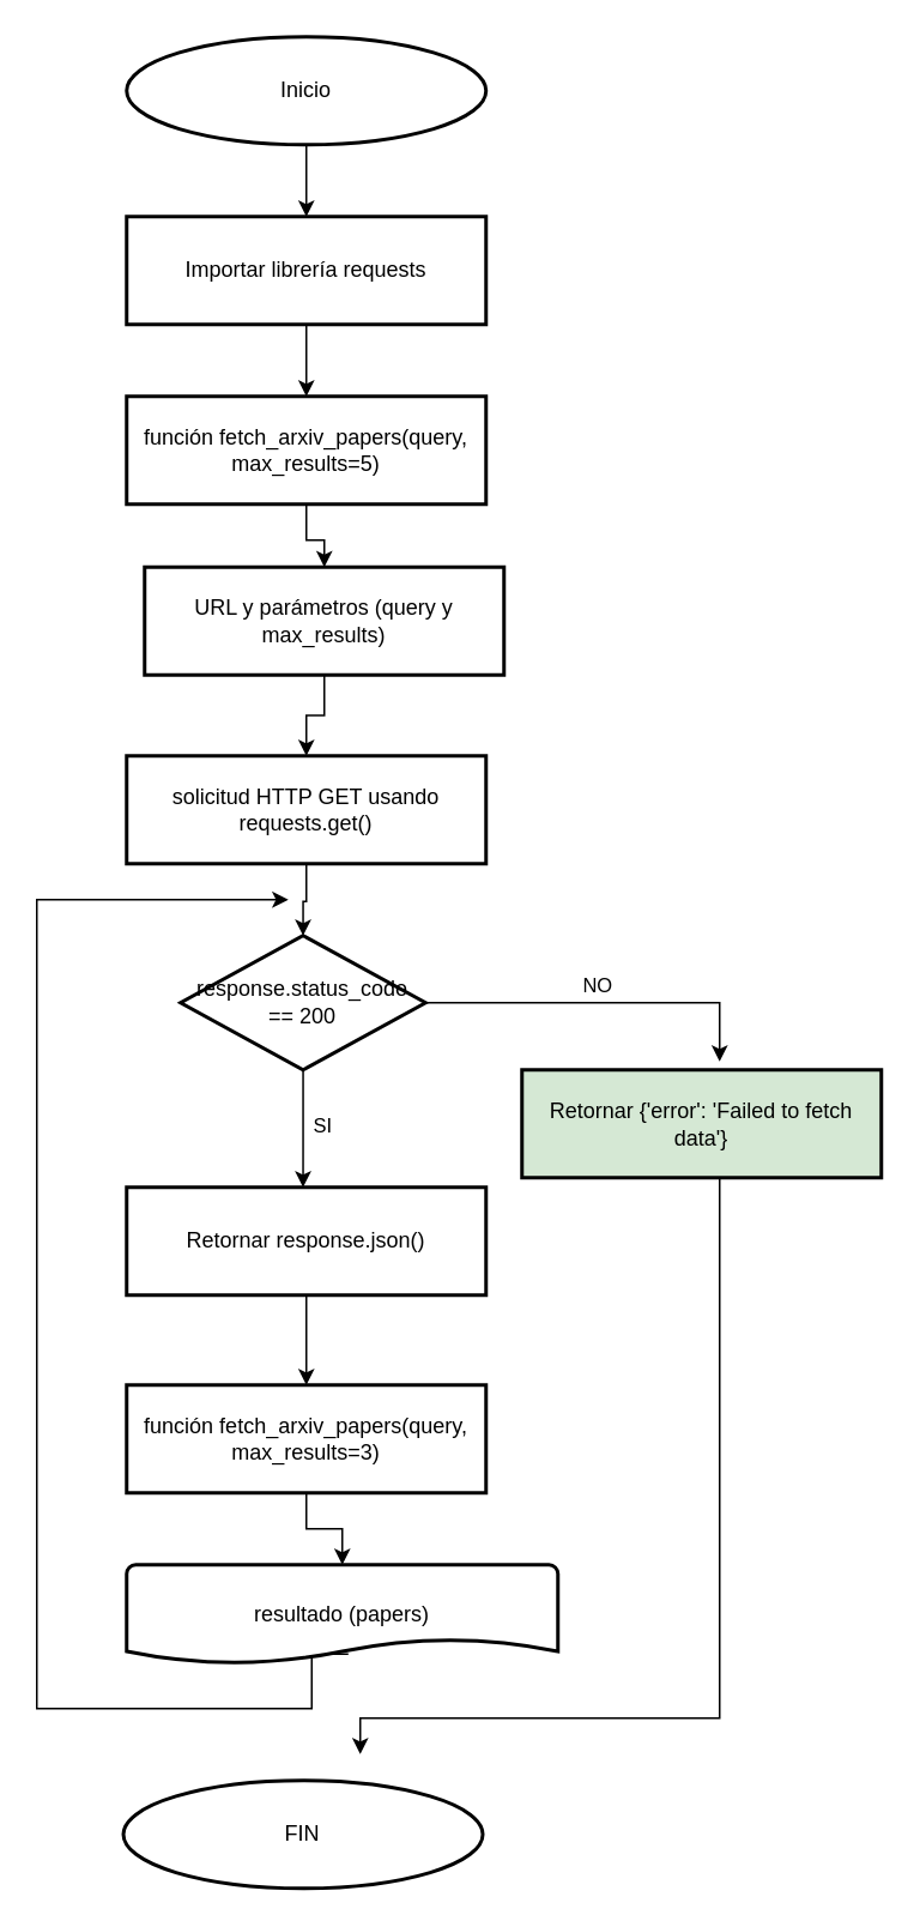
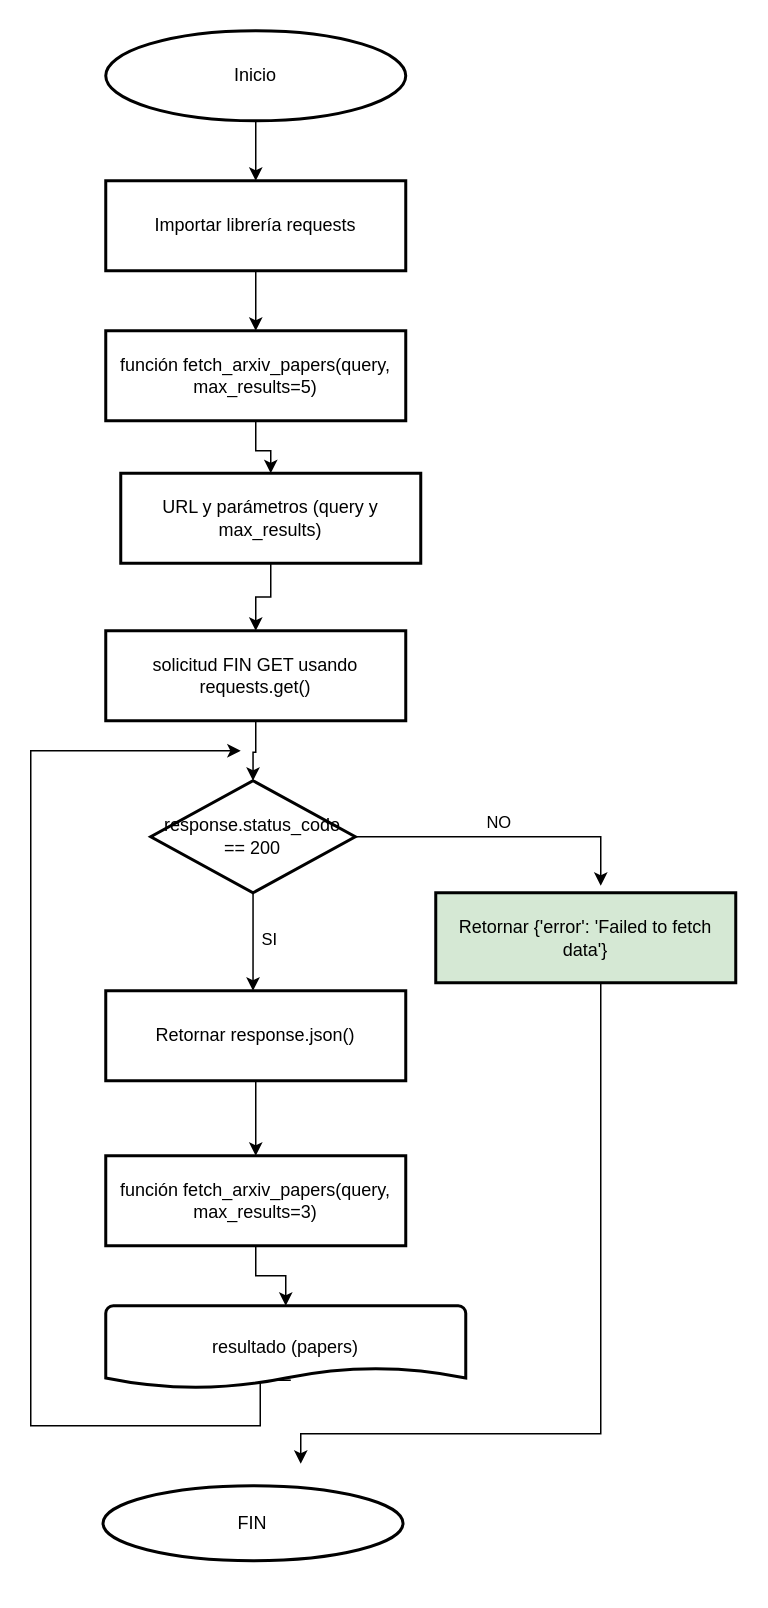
- <mxCell id="11" value="solicitud HTTP GET usando requests.get()" style="rounded=1;whiteSpace=wrap;html=1;absoluteArcSize=1;arcSize=0;strokeWidth=2;" vertex="1" parent="1"><mxGeometry x="70" y="420" width="200" height="60" as="geometry" /></mxCell>
+ <mxCell id="11" value="solicitud FIN GET usando requests.get()" style="rounded=1;whiteSpace=wrap;html=1;absoluteArcSize=1;arcSize=0;strokeWidth=2;" vertex="1" parent="1"><mxGeometry x="70" y="420" width="200" height="60" as="geometry" /></mxCell>
- <mxCell id="26" value="FIN" style="strokeWidth=2;html=1;shape=mxgraph.flowchart.start_1;whiteSpace=wrap;" vertex="1" parent="1"><mxGeometry x="68.18" y="990" width="200" height="60" as="geometry" /></mxCell>
+ <mxCell id="26" value="FIN" style="strokeWidth=2;html=1;shape=mxgraph.flowchart.start_1;whiteSpace=wrap;" vertex="1" parent="1"><mxGeometry x="68.18" y="990" width="200" height="50" as="geometry" /></mxCell>
